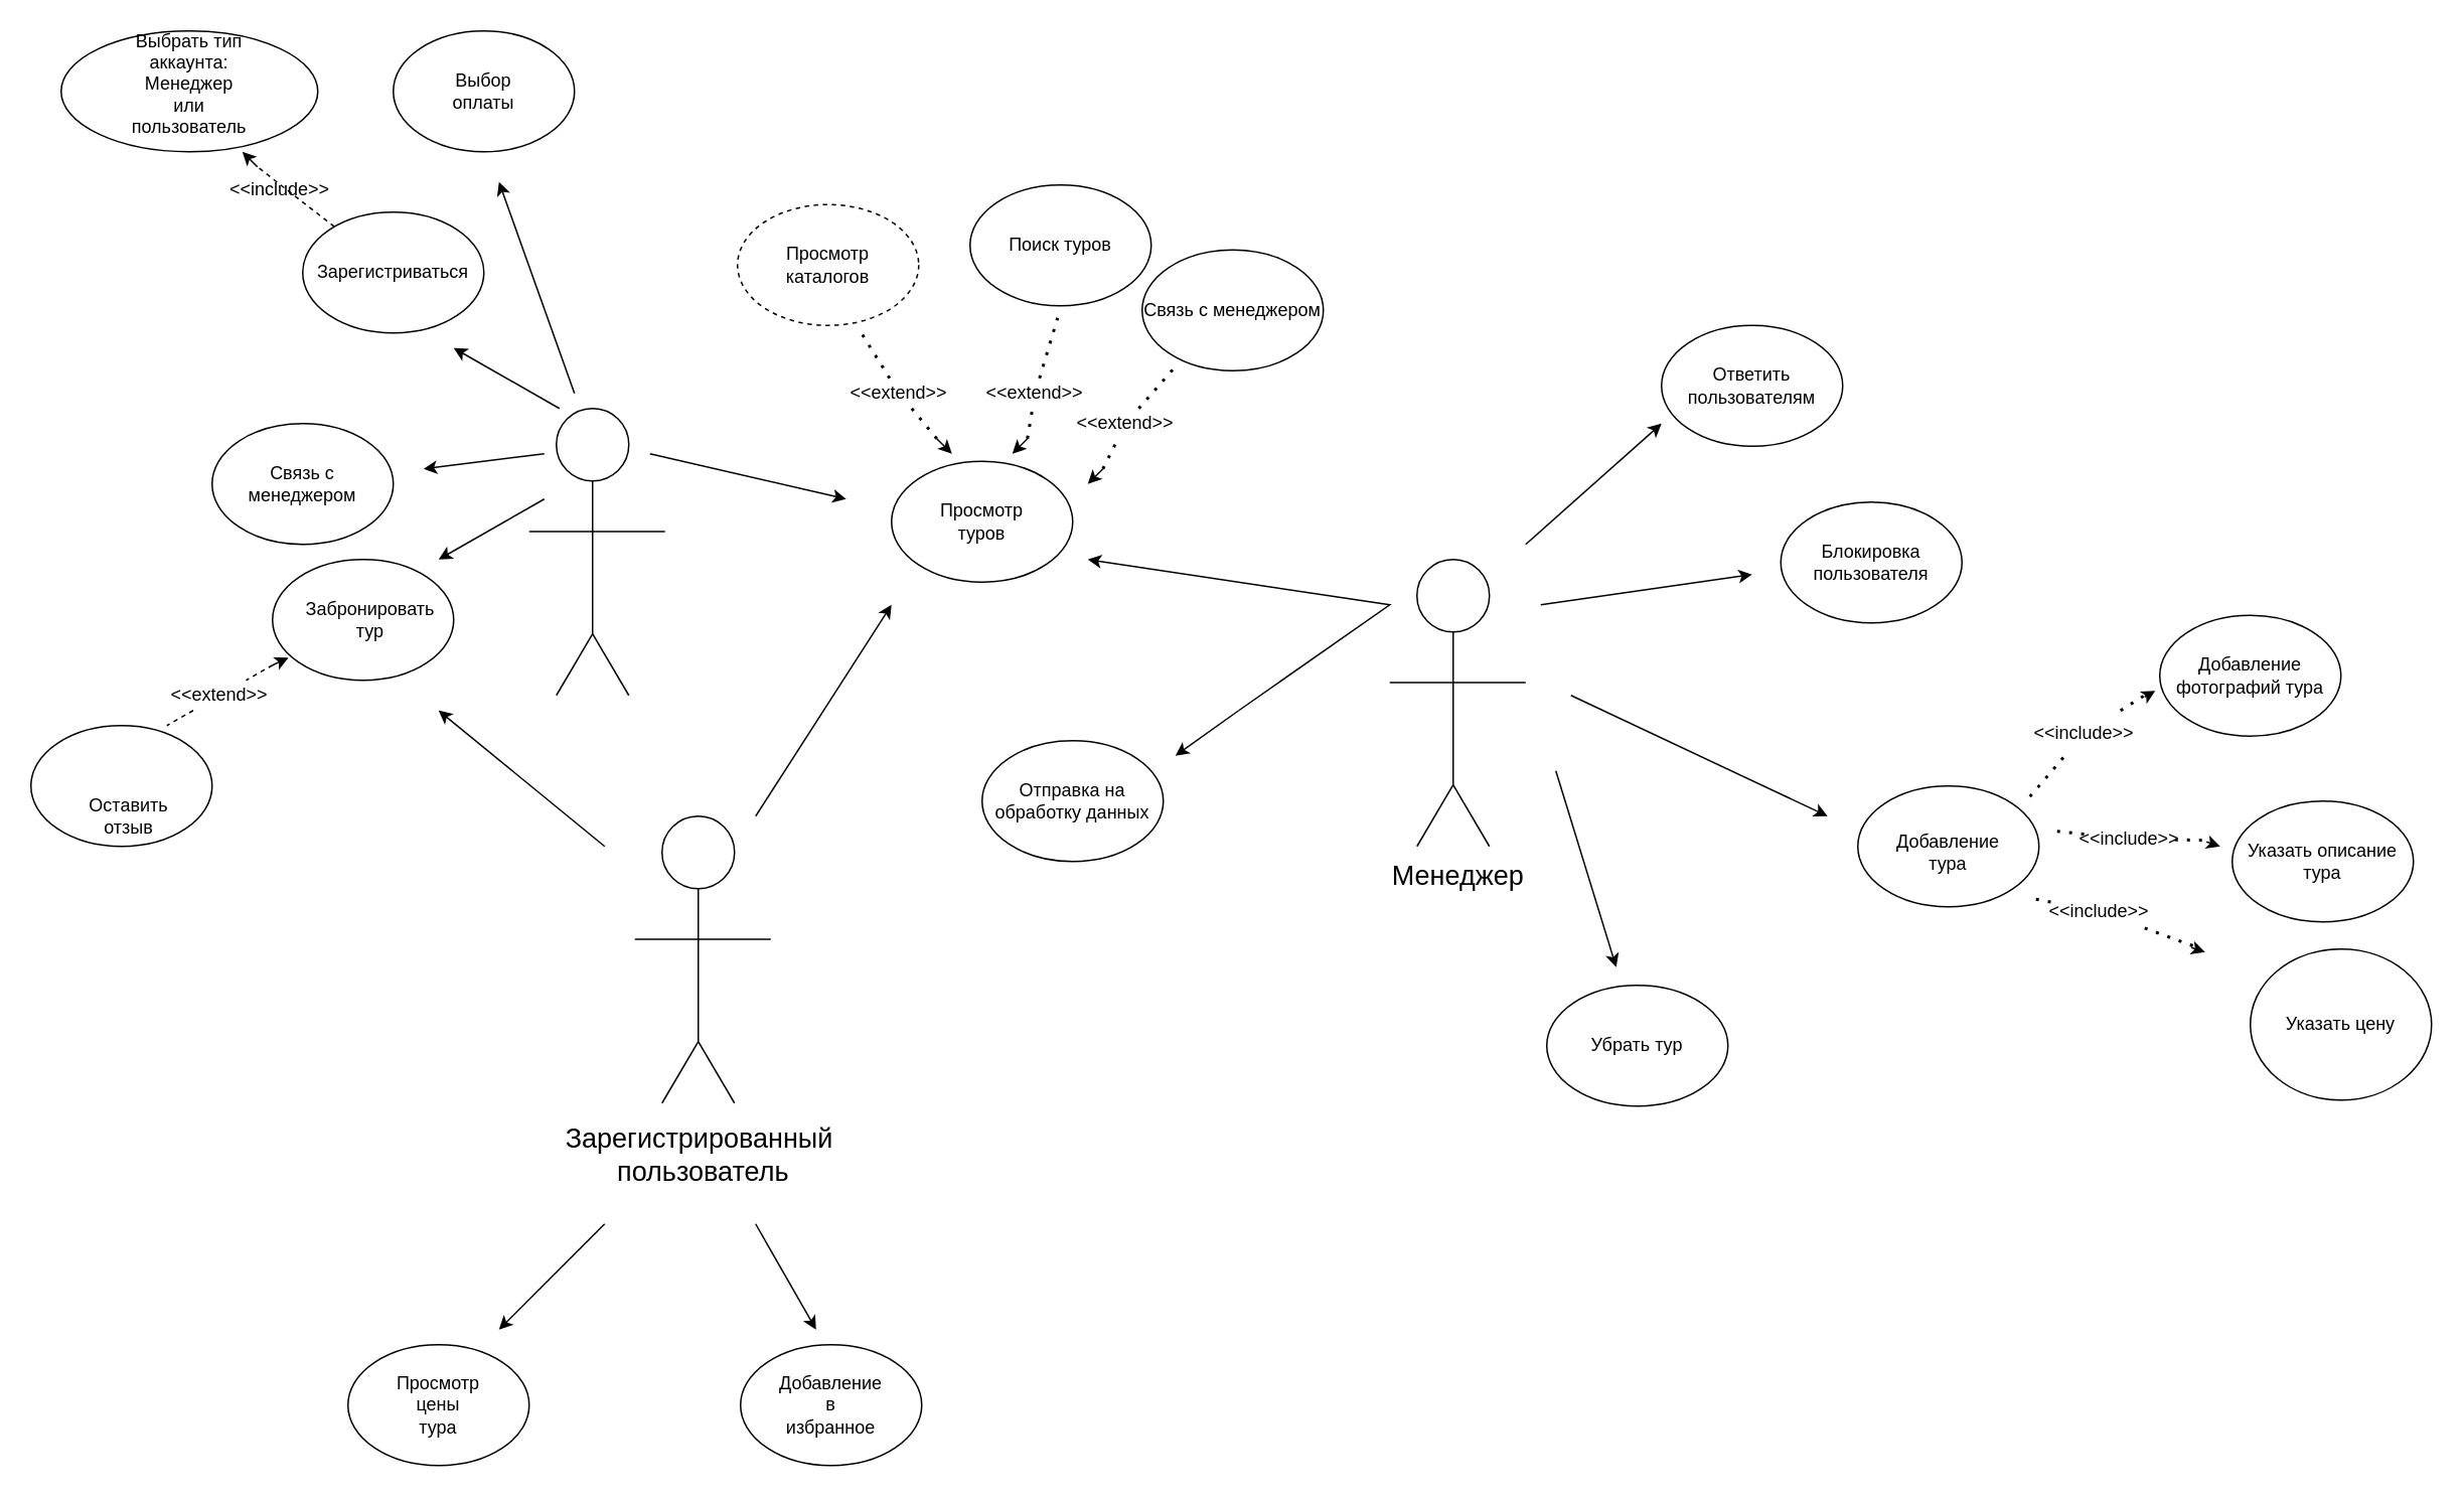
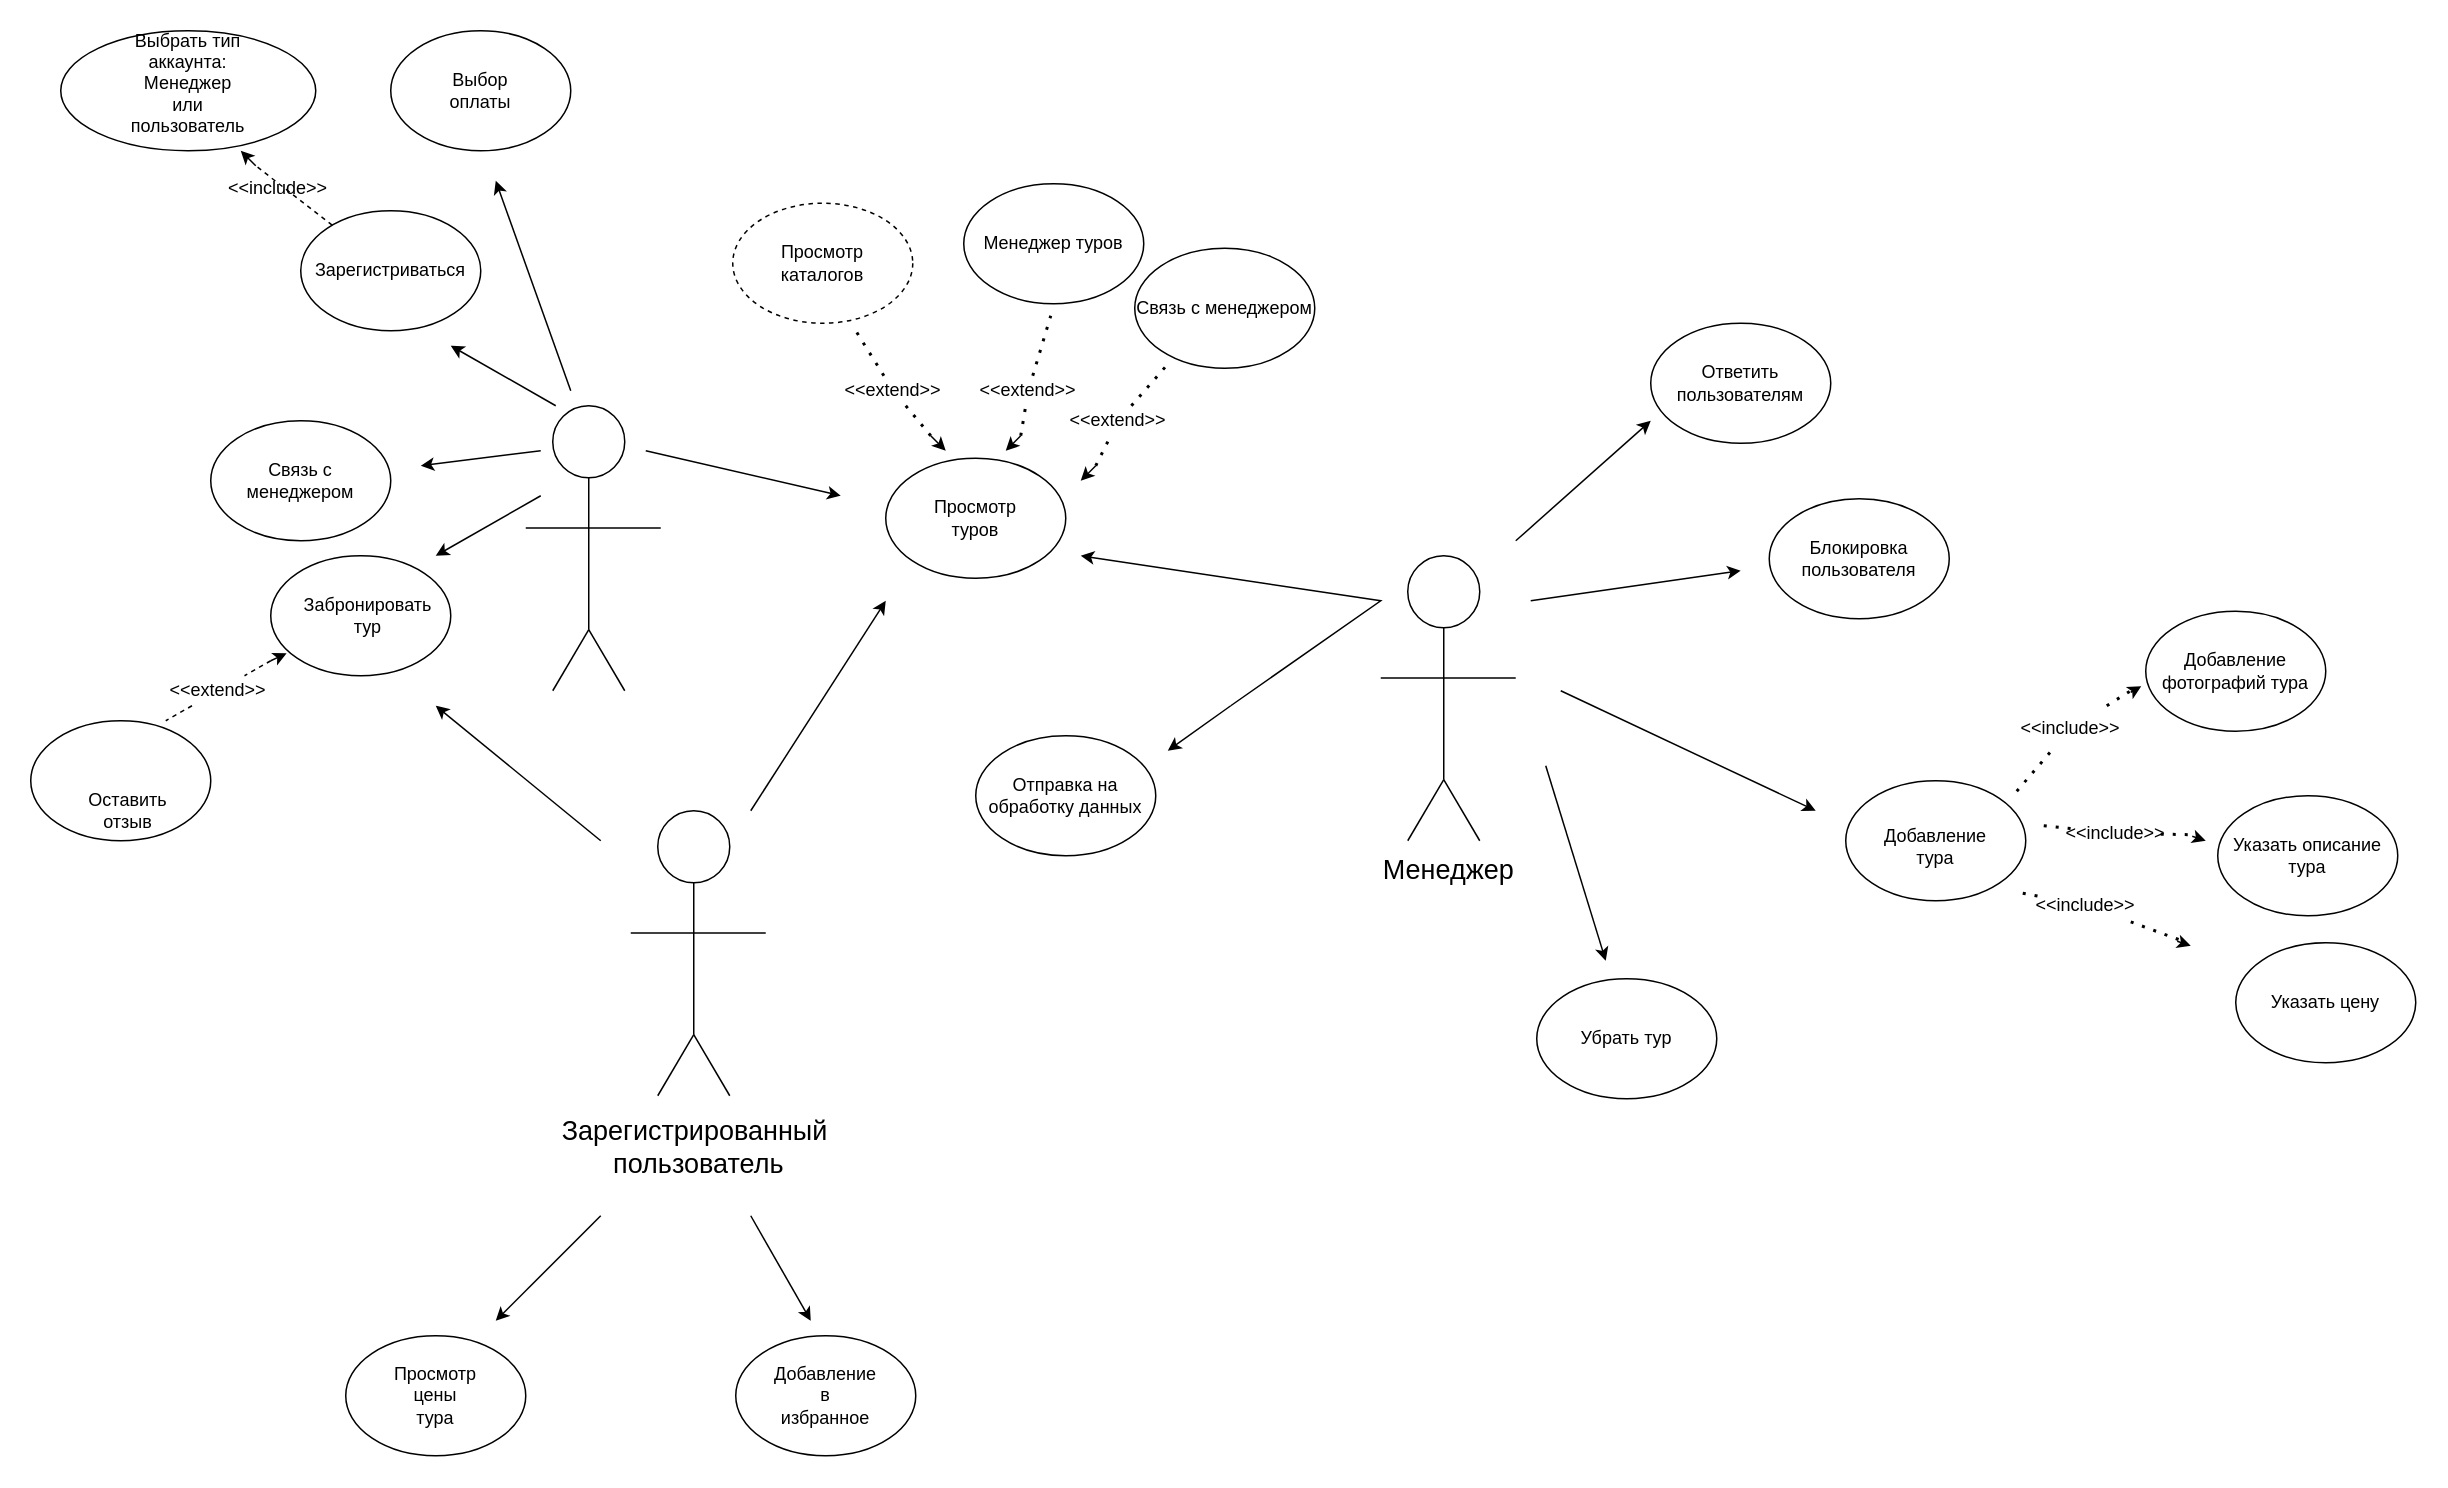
- <mxCell id="70" value="Поиск туров" style="ellipse;whiteSpace=wrap;html=1;" vertex="1" parent="1"><mxGeometry x="642" y="122" width="120" height="80" as="geometry" /></mxCell>
+ <mxCell id="70" value="Менеджер туров" style="ellipse;whiteSpace=wrap;html=1;" vertex="1" parent="1"><mxGeometry x="642" y="122" width="120" height="80" as="geometry" /></mxCell>
- <mxCell id="97" value="Указать цену" style="ellipse;whiteSpace=wrap;html=1;" vertex="1" parent="1"><mxGeometry x="1490" y="628" width="120" height="100" as="geometry" /></mxCell>
+ <mxCell id="97" value="Указать цену" style="ellipse;whiteSpace=wrap;html=1;" vertex="1" parent="1"><mxGeometry x="1490" y="628" width="120" height="80" as="geometry" /></mxCell>
